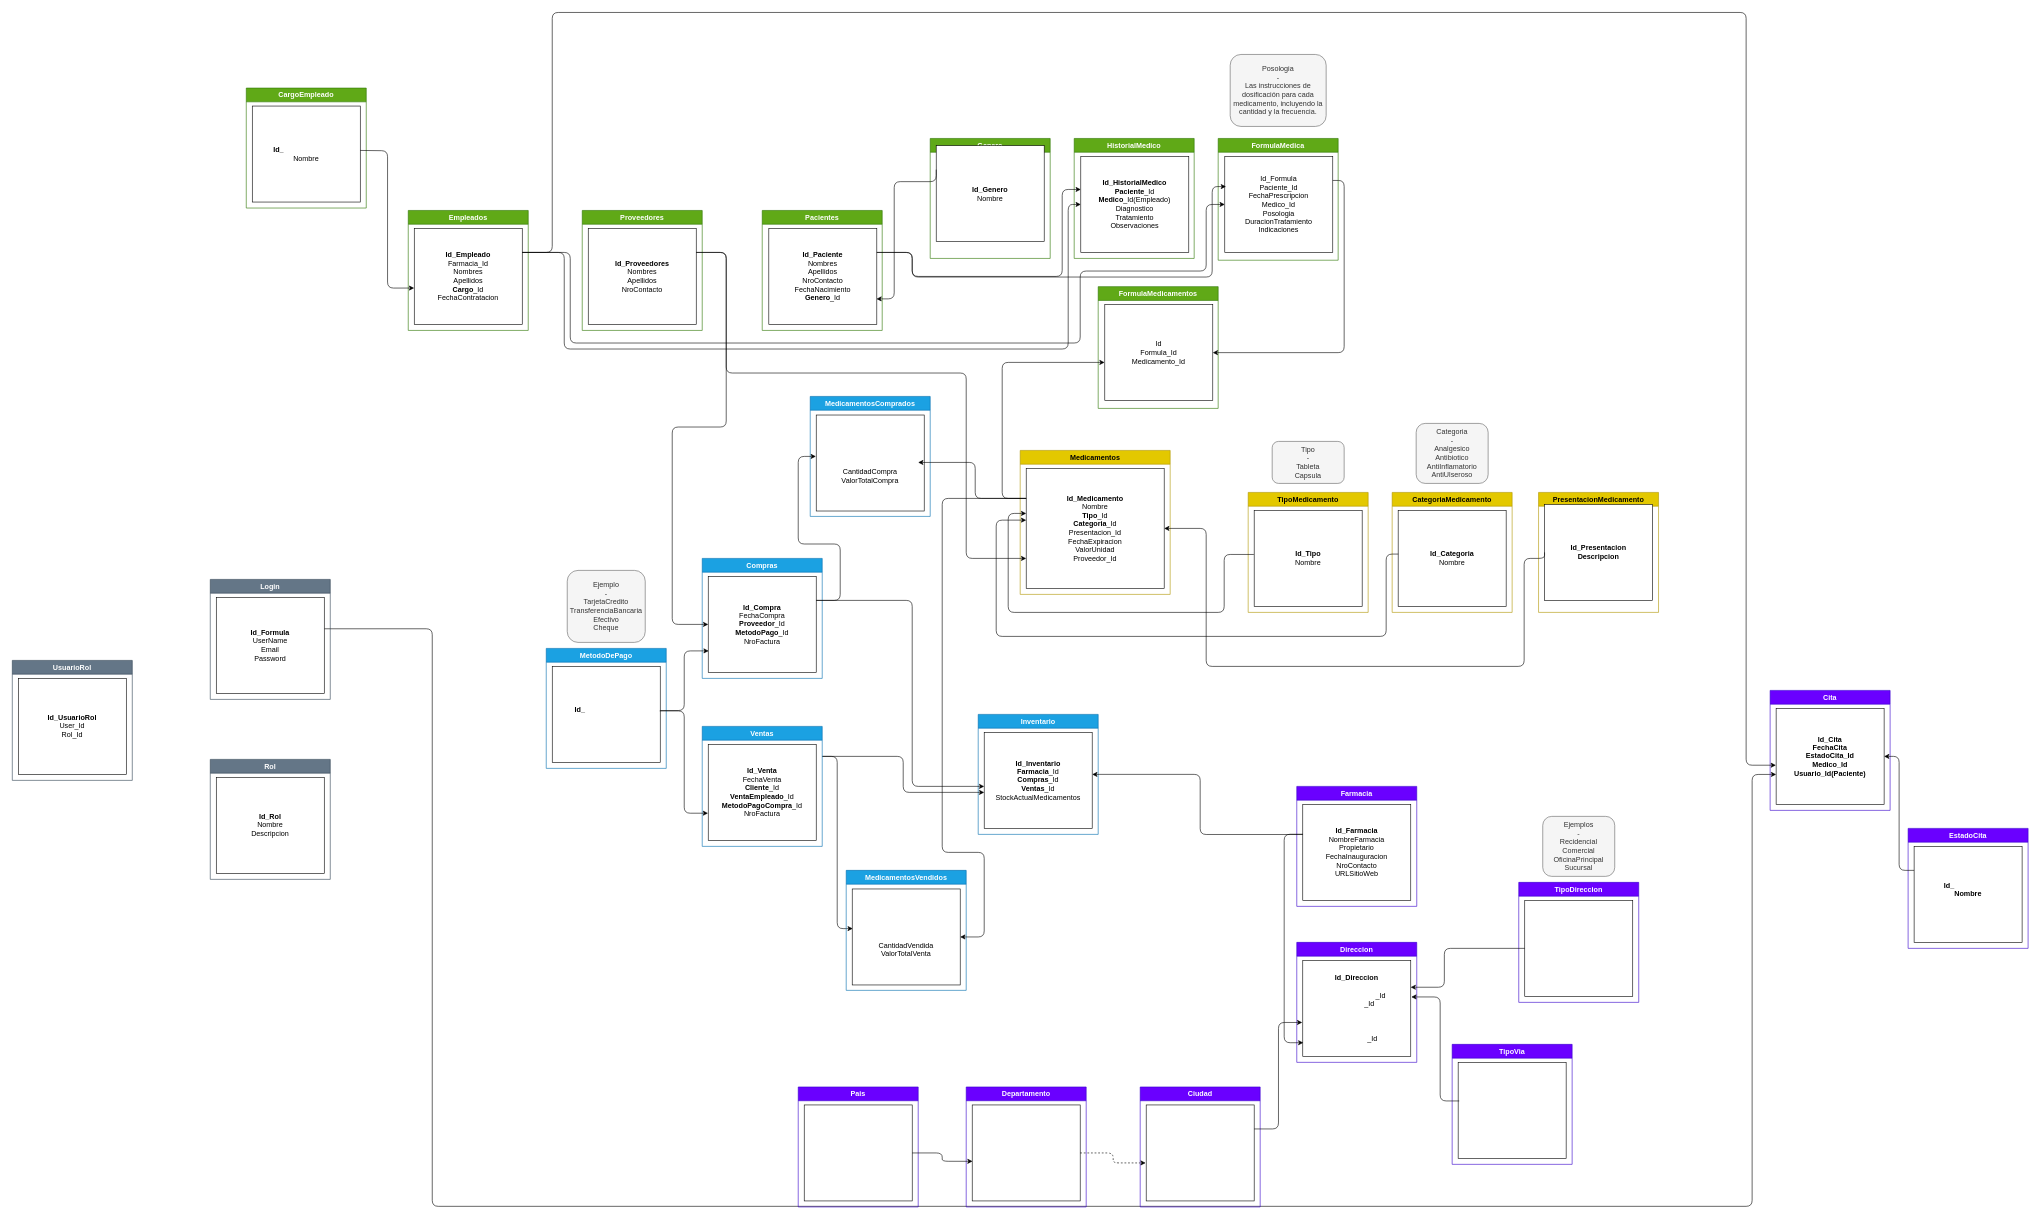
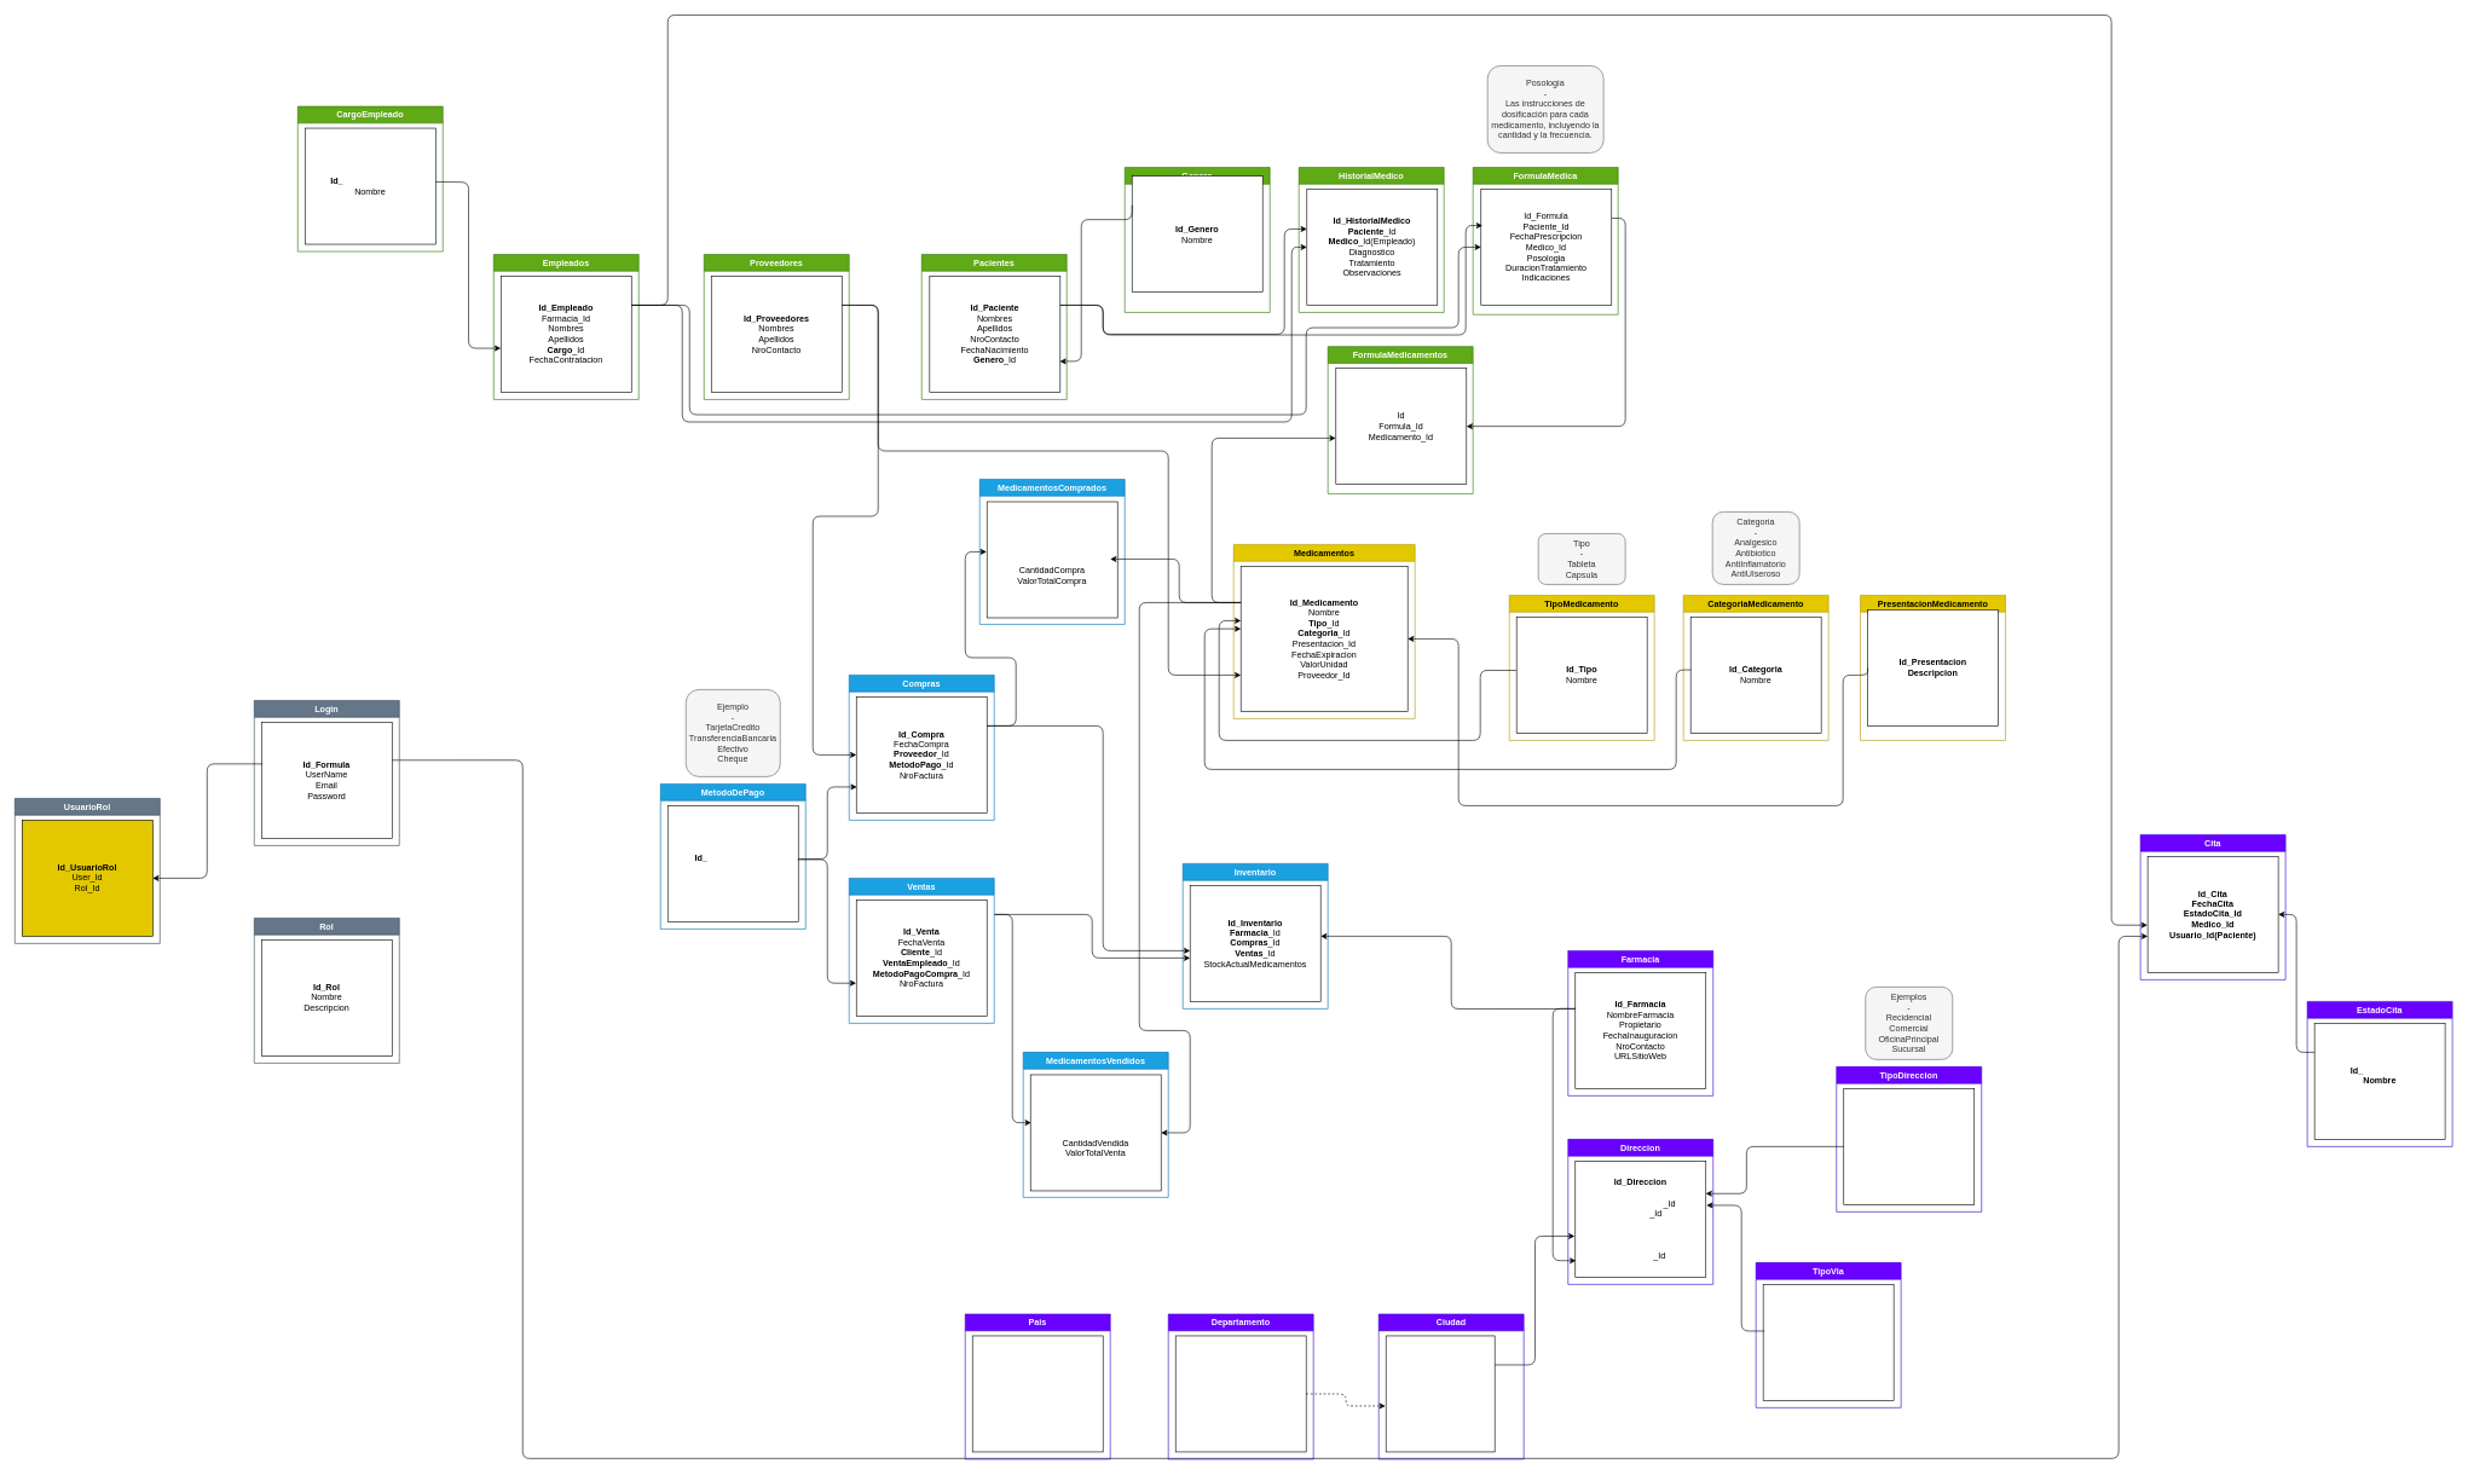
- <mxCell id="28" value="&lt;b&gt;Id_UsuarioRol&lt;/b&gt;&lt;br&gt;User_Id&lt;br&gt;Rol_Id" style="whiteSpace=wrap;html=1;" parent="27" vertex="1"><mxGeometry x="10" y="30" width="180" height="160" as="geometry" /></mxCell>
+ <mxCell id="28" value="&lt;b&gt;Id_UsuarioRol&lt;/b&gt;&lt;br&gt;User_Id&lt;br&gt;Rol_Id" style="whiteSpace=wrap;html=1;fillColor=#e3c800;" parent="27" vertex="1"><mxGeometry x="10" y="30" width="180" height="160" as="geometry" /></mxCell>
+ <mxCell id="29" style="edgeStyle=orthogonalEdgeStyle;html=1;exitX=0.008;exitY=0.359;exitDx=0;exitDy=0;entryX=1;entryY=0.5;entryDx=0;entryDy=0;exitPerimeter=0;" parent="1" source="26" target="28" edge="1"><mxGeometry relative="1" as="geometry" /></mxCell>
- <mxCell id="86" value="&lt;span style=&quot;color: rgb(255, 255, 255);&quot;&gt;&lt;b&gt;Id_&lt;/b&gt;&lt;/span&gt;&lt;span style=&quot;color: rgb(255, 255, 255); font-weight: 700;&quot;&gt;Ciudad&lt;br&gt;&lt;/span&gt;&lt;span style=&quot;color: rgb(255, 255, 255);&quot;&gt;Nombre&lt;br&gt;&lt;/span&gt;&lt;span style=&quot;color: rgb(255, 255, 255);&quot;&gt;Departamento_Id&lt;br&gt;&lt;/span&gt;" style="whiteSpace=wrap;html=1;" parent="85" vertex="1"><mxGeometry x="10" y="30" width="180" height="160" as="geometry" /></mxCell>
+ <mxCell id="86" value="&lt;span style=&quot;color: rgb(255, 255, 255);&quot;&gt;&lt;b&gt;Id_&lt;/b&gt;&lt;/span&gt;&lt;span style=&quot;color: rgb(255, 255, 255); font-weight: 700;&quot;&gt;Ciudad&lt;br&gt;&lt;/span&gt;&lt;span style=&quot;color: rgb(255, 255, 255);&quot;&gt;Nombre&lt;br&gt;&lt;/span&gt;&lt;span style=&quot;color: rgb(255, 255, 255);&quot;&gt;Departamento_Id&lt;br&gt;&lt;/span&gt;" style="whiteSpace=wrap;html=1;" parent="85" vertex="1"><mxGeometry x="10" y="30" width="150" height="160" as="geometry" /></mxCell>
- <mxCell id="92" style="edgeStyle=orthogonalEdgeStyle;html=1;exitX=1;exitY=0.5;exitDx=0;exitDy=0;entryX=0.003;entryY=0.587;entryDx=0;entryDy=0;entryPerimeter=0;" parent="1" source="90" target="88" edge="1"><mxGeometry relative="1" as="geometry" /></mxCell>
